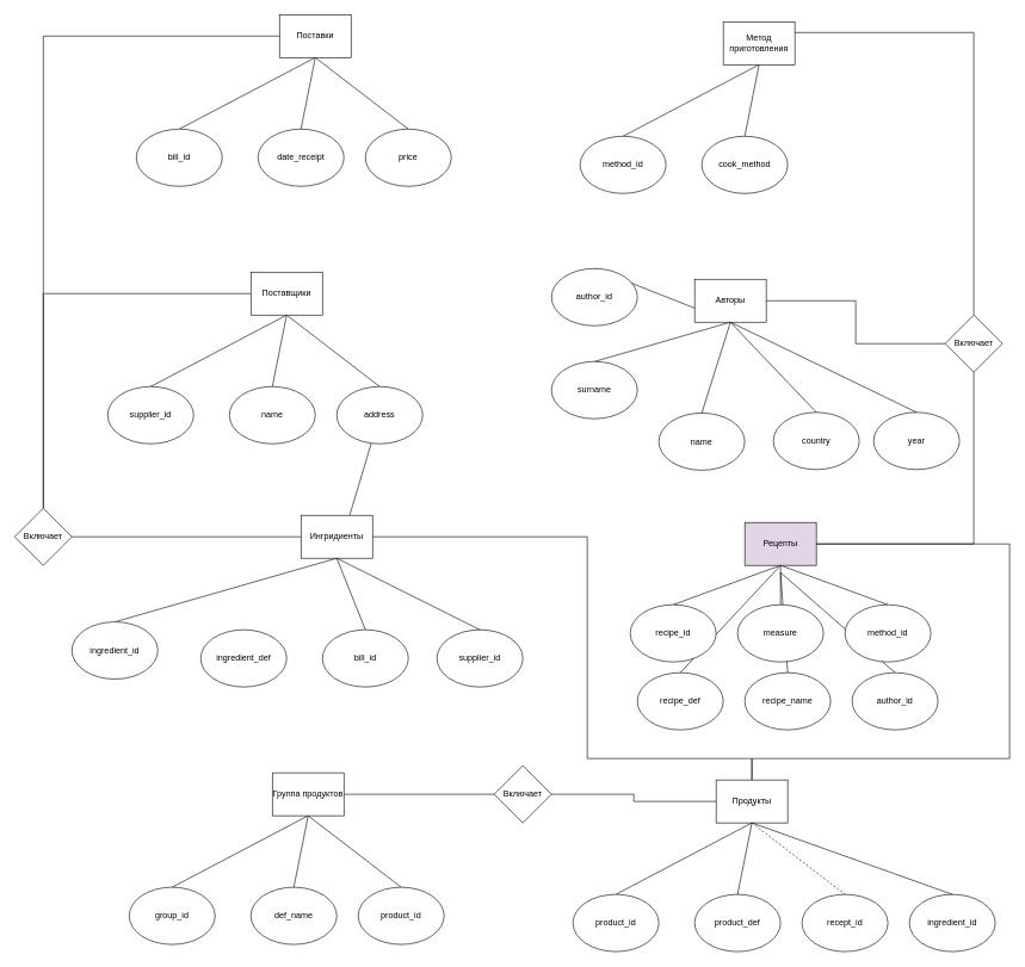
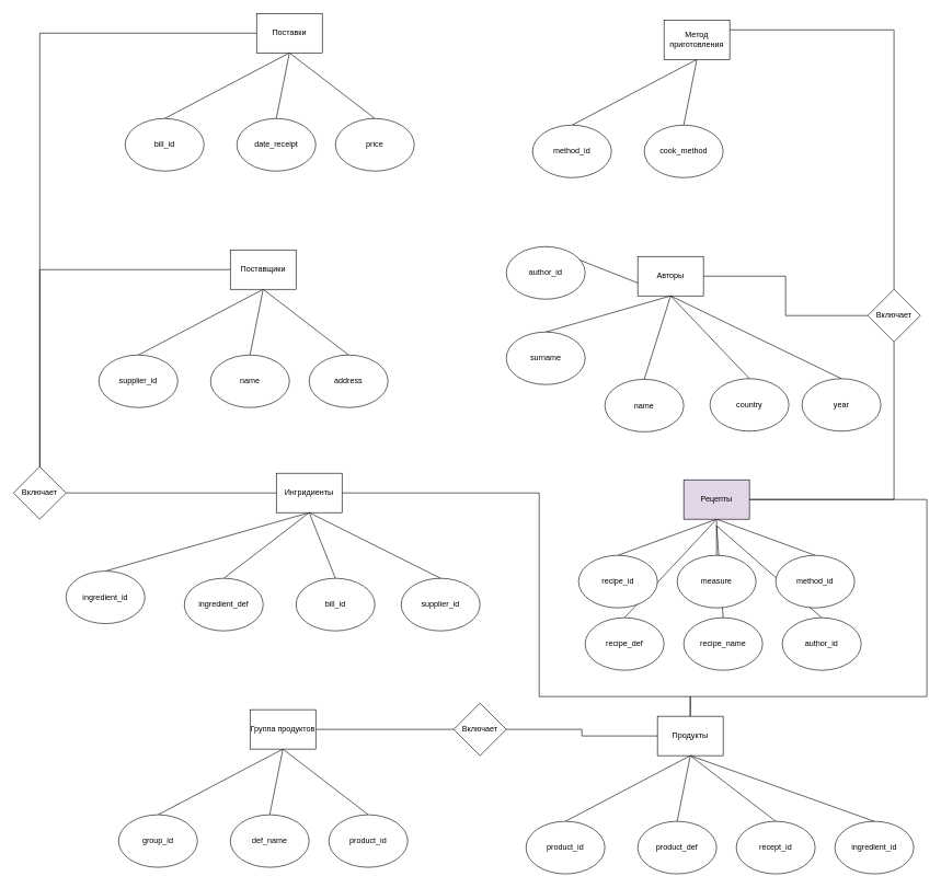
- <mxCell id="5" style="rounded=0;orthogonalLoop=1;jettySize=auto;html=1;exitX=0.5;exitY=1;exitDx=0;exitDy=0;endArrow=none;endFill=0;" edge="1" parent="1" source="9" target="50"><mxGeometry relative="1" as="geometry" /></mxCell>
+ <mxCell id="5" style="rounded=0;orthogonalLoop=1;jettySize=auto;html=1;exitX=0.5;exitY=1;exitDx=0;exitDy=0;entryX=0.5;entryY=0;entryDx=0;entryDy=0;endArrow=none;endFill=0;" edge="1" parent="1" source="9" target="10"><mxGeometry relative="1" as="geometry" /></mxCell>
- <mxCell id="30" style="rounded=0;orthogonalLoop=1;jettySize=auto;html=1;exitX=0.5;exitY=1;exitDx=0;exitDy=0;entryX=0.5;entryY=0;entryDx=0;entryDy=0;endArrow=none;endFill=0;dashed=1;" edge="1" parent="1" source="34" target="36"><mxGeometry relative="1" as="geometry" /></mxCell>
+ <mxCell id="30" style="rounded=0;orthogonalLoop=1;jettySize=auto;html=1;exitX=0.5;exitY=1;exitDx=0;exitDy=0;entryX=0.5;entryY=0;entryDx=0;entryDy=0;endArrow=none;endFill=0;" edge="1" parent="1" source="34" target="36"><mxGeometry relative="1" as="geometry" /></mxCell>
